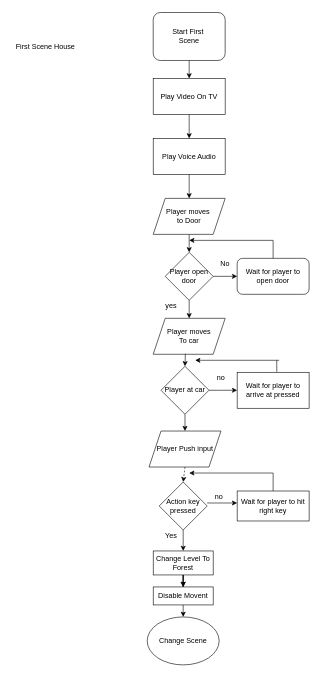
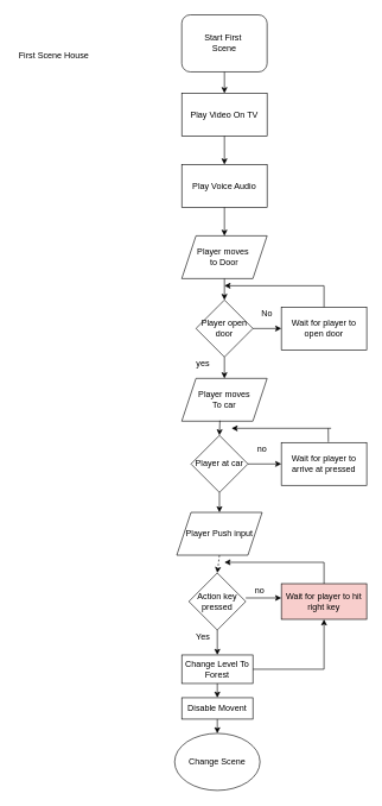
- <mxCell id="13" value="Wait for player to open door&lt;br&gt;" style="whiteSpace=wrap;html=1;rounded=1;" vertex="1" parent="1"><mxGeometry x="395" y="430" width="120" height="60" as="geometry" /></mxCell>
+ <mxCell id="13" value="Wait for player to open door&lt;br&gt;" style="rounded=0;whiteSpace=wrap;html=1;" vertex="1" parent="1"><mxGeometry x="395" y="430" width="120" height="60" as="geometry" /></mxCell>
- <mxCell id="33" value="Wait for player to hit right key" style="rounded=0;whiteSpace=wrap;html=1;" vertex="1" parent="1"><mxGeometry x="395" y="818" width="120" height="50" as="geometry" /></mxCell>
+ <mxCell id="33" value="Wait for player to hit right key" style="rounded=0;whiteSpace=wrap;html=1;fillColor=#f8cecc;" vertex="1" parent="1"><mxGeometry x="395" y="818" width="120" height="50" as="geometry" /></mxCell>
- <mxCell id="38" value="" style="edgeStyle=orthogonalEdgeStyle;rounded=0;orthogonalLoop=1;jettySize=auto;html=1;" edge="1" parent="1" source="39" target="42"><mxGeometry relative="1" as="geometry" /></mxCell>
+ <mxCell id="38" value="" style="edgeStyle=orthogonalEdgeStyle;rounded=0;orthogonalLoop=1;jettySize=auto;html=1;" edge="1" parent="1" source="39" target="33"><mxGeometry relative="1" as="geometry" /></mxCell>
